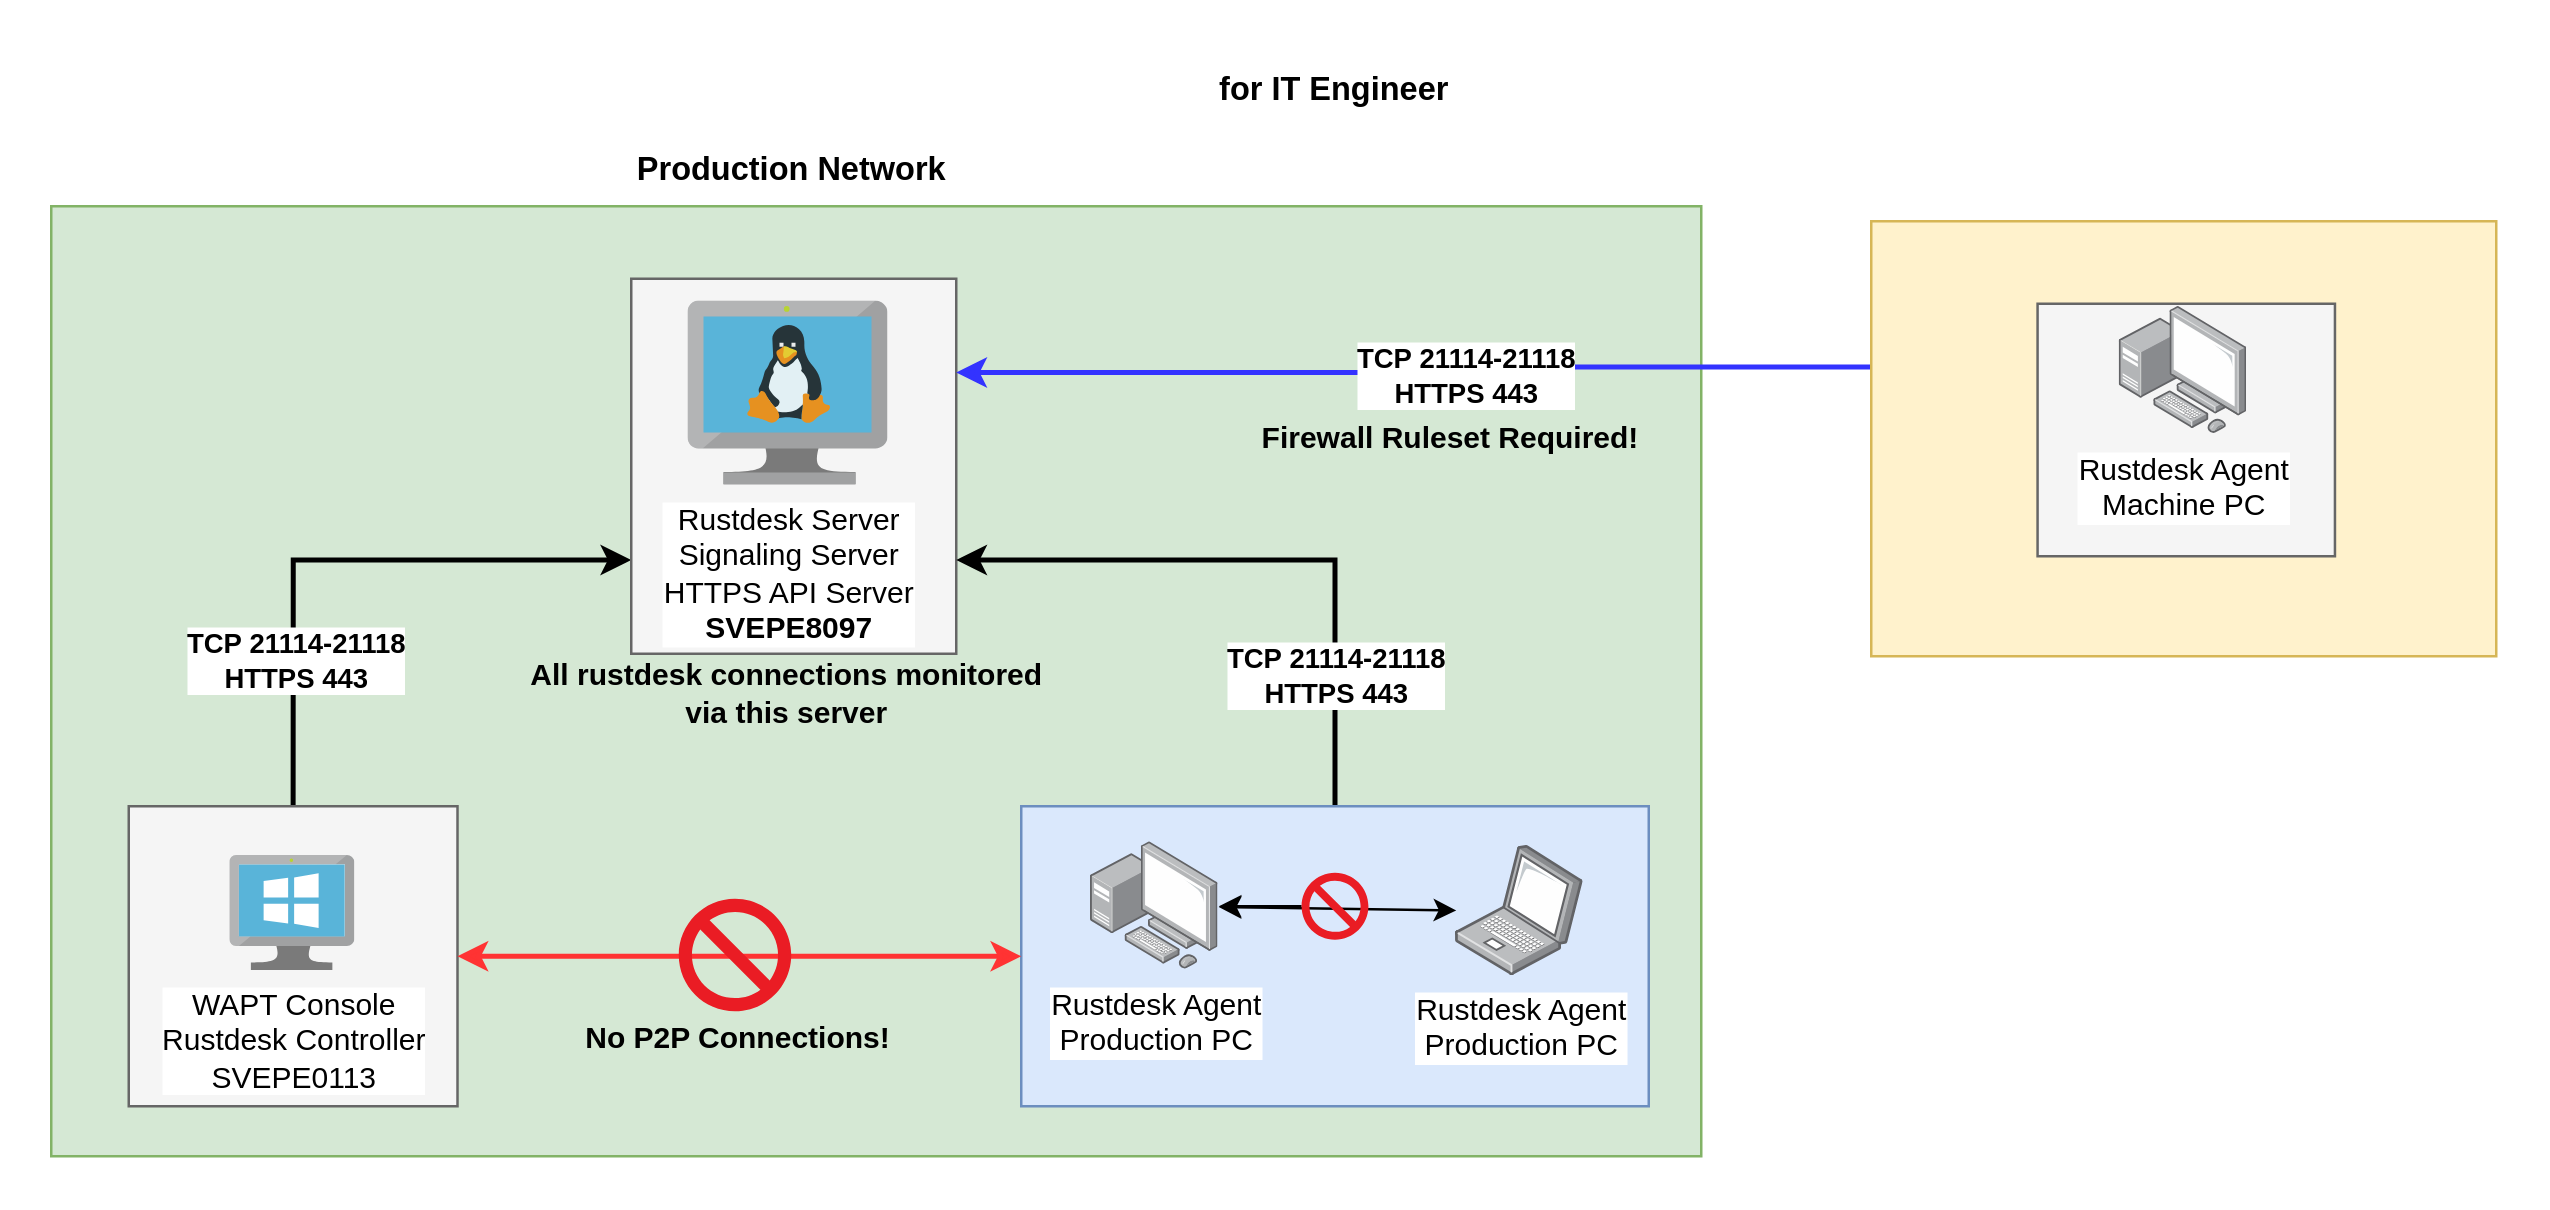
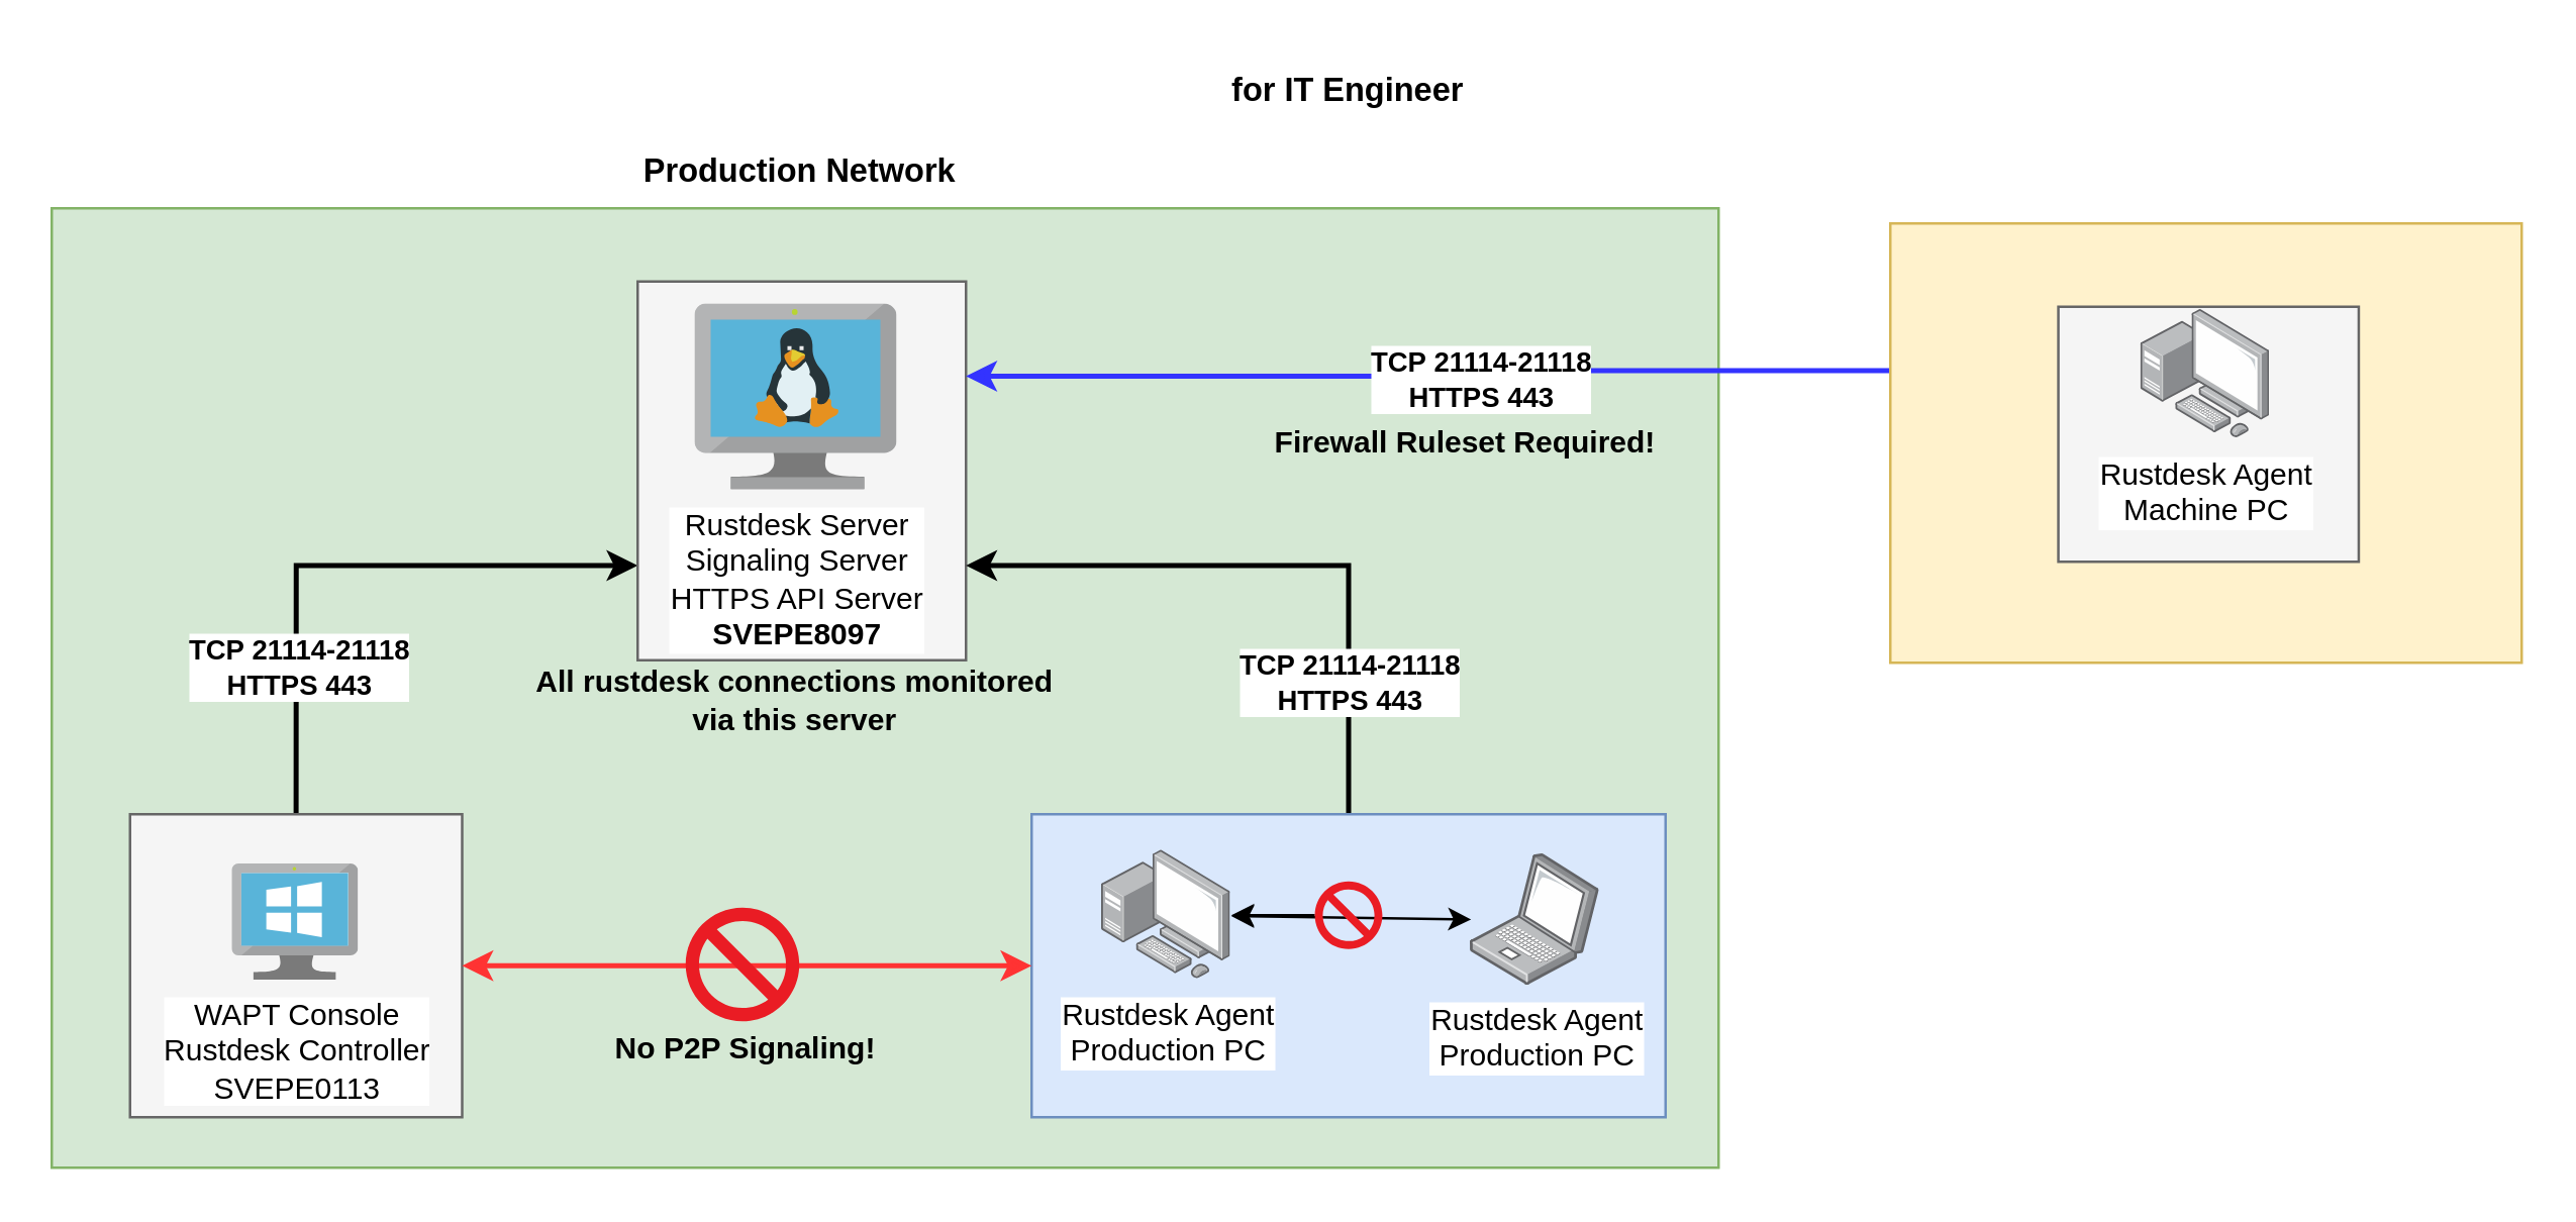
- <mxCell id="17" value="&lt;div&gt;&lt;b&gt;No P2P Connections!&lt;/b&gt;&lt;/div&gt;" style="text;html=1;align=center;verticalAlign=middle;whiteSpace=wrap;rounded=0;" parent="1" vertex="1"><mxGeometry x="205" y="400" width="180" height="30" as="geometry" /></mxCell>
+ <mxCell id="17" value="&lt;div&gt;&lt;b&gt;No P2P Signaling!&lt;/b&gt;&lt;/div&gt;" style="text;html=1;align=center;verticalAlign=middle;whiteSpace=wrap;rounded=0;" parent="1" vertex="1"><mxGeometry x="205" y="400" width="180" height="30" as="geometry" /></mxCell>
